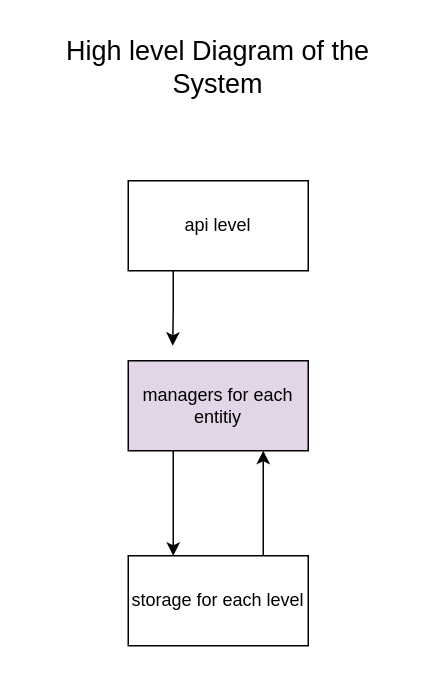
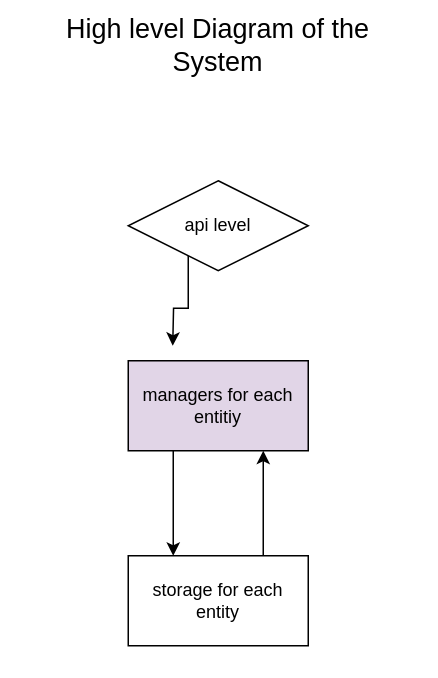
- <mxCell id="8" value="&lt;font style=&quot;font-size: 18px;&quot;&gt;High level Diagram of the System&lt;/font&gt;" style="text;html=1;strokeColor=none;fillColor=none;align=center;verticalAlign=middle;whiteSpace=wrap;rounded=0;" vertex="1" parent="1"><mxGeometry x="20" y="20" width="250" height="50" as="geometry" /></mxCell>
+ <mxCell id="8" value="&lt;font style=&quot;font-size: 18px;&quot;&gt;High level Diagram of the System&lt;/font&gt;" style="text;html=1;strokeColor=none;fillColor=none;align=center;verticalAlign=middle;whiteSpace=wrap;rounded=0;" vertex="1" parent="1"><mxGeometry x="20" y="5" width="250" height="50" as="geometry" /></mxCell>
- <mxCell id="3" value="api level" style="rounded=0;whiteSpace=wrap;html=1;" vertex="1" parent="1"><mxGeometry x="85" y="120" width="120" height="60" as="geometry" /></mxCell>
+ <mxCell id="3" value="api level" style="rhombus;whiteSpace=wrap;html=1;" vertex="1" parent="1"><mxGeometry x="85" y="120" width="120" height="60" as="geometry" /></mxCell>
- <mxCell id="7" value="storage for each level" style="rounded=0;whiteSpace=wrap;html=1;" vertex="1" parent="1"><mxGeometry x="85" y="370" width="120" height="60" as="geometry" /></mxCell>
+ <mxCell id="7" value="storage for each entity" style="rounded=0;whiteSpace=wrap;html=1;" vertex="1" parent="1"><mxGeometry x="85" y="370" width="120" height="60" as="geometry" /></mxCell>
